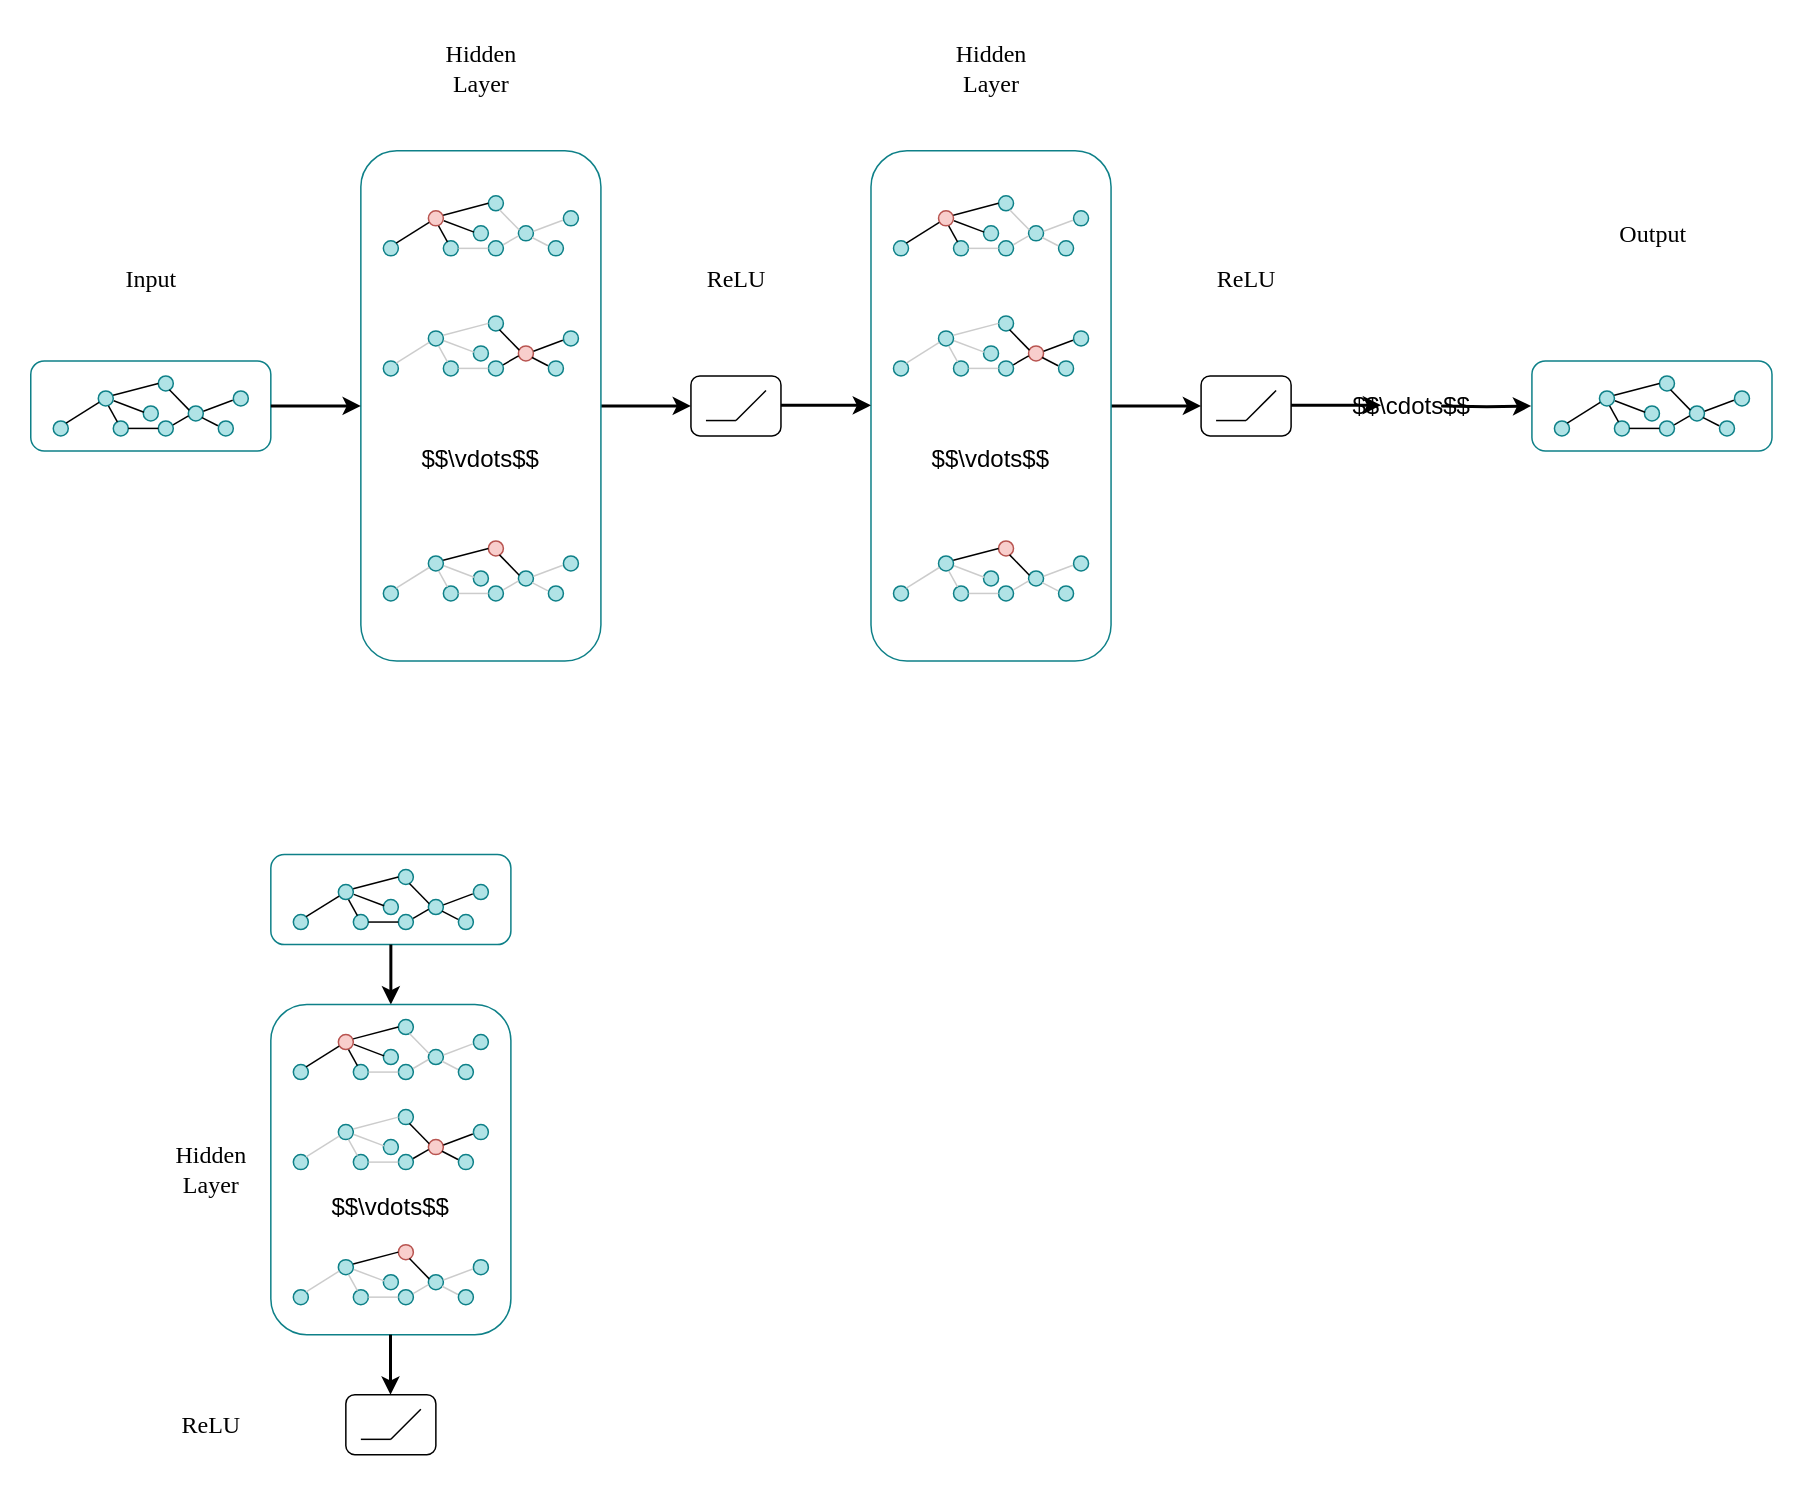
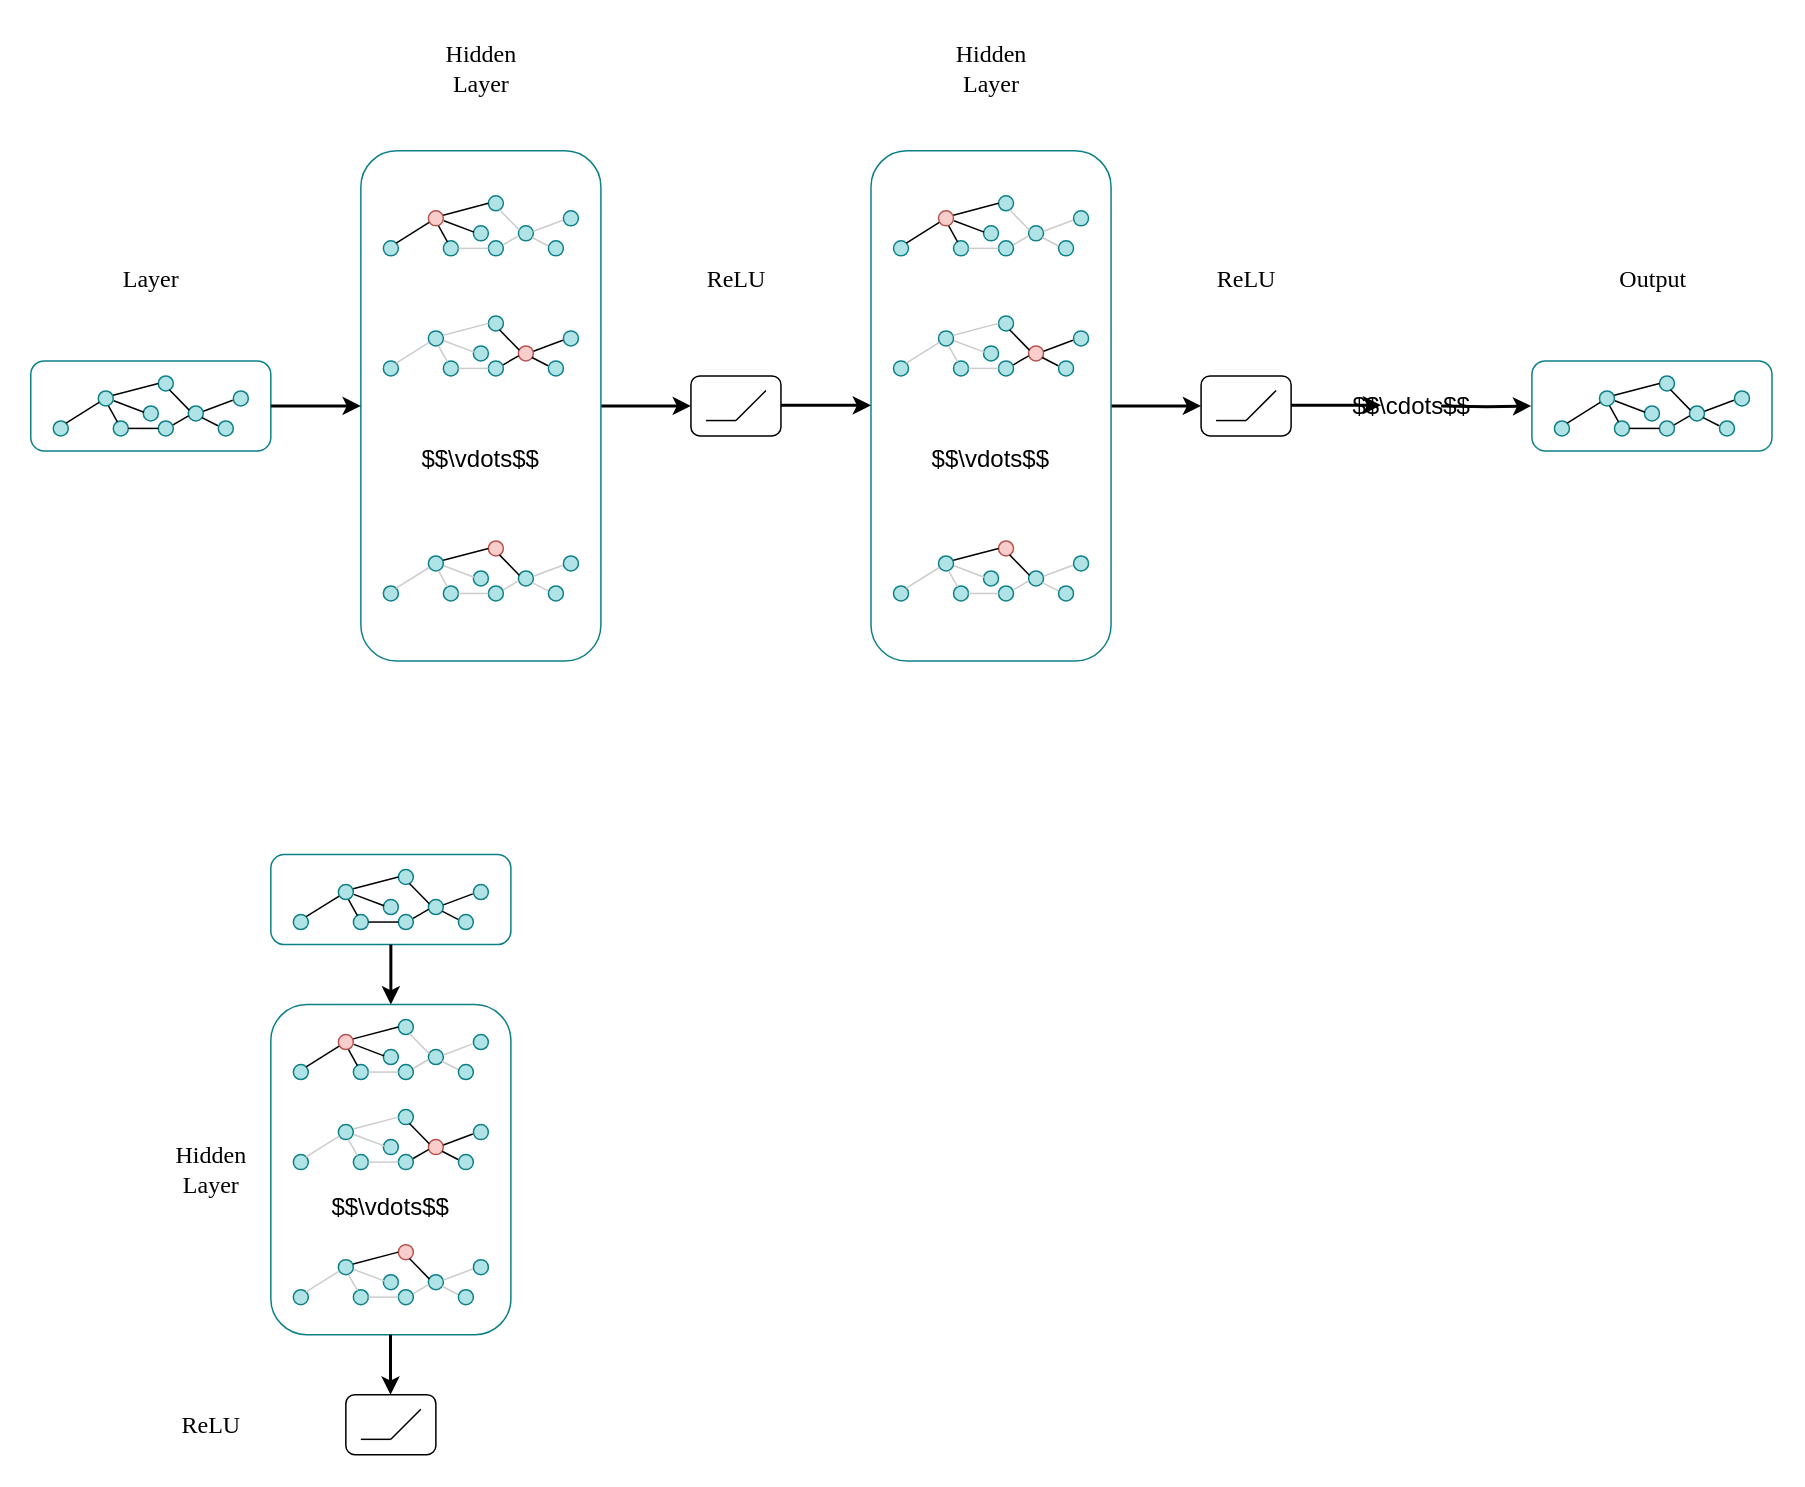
- <mxCell id="233" value="&lt;font style=&quot;font-size: 16px;&quot; face=&quot;Times New Roman&quot;&gt;Output&lt;/font&gt;" style="text;html=1;align=center;verticalAlign=middle;resizable=0;points=[];autosize=1;strokeColor=none;fillColor=none;" vertex="1" parent="1"><mxGeometry x="1065.5" y="140" width="70" height="30" as="geometry" /></mxCell>
+ <mxCell id="233" value="&lt;font style=&quot;font-size: 16px;&quot; face=&quot;Times New Roman&quot;&gt;Output&lt;/font&gt;" style="text;html=1;align=center;verticalAlign=middle;resizable=0;points=[];autosize=1;strokeColor=none;fillColor=none;" vertex="1" parent="1"><mxGeometry x="1065.5" y="170" width="70" height="30" as="geometry" /></mxCell>
- <mxCell id="21" value="&lt;font style=&quot;font-size: 16px;&quot; face=&quot;Times New Roman&quot;&gt;Input&lt;/font&gt;" style="text;html=1;align=center;verticalAlign=middle;resizable=0;points=[];autosize=1;strokeColor=none;fillColor=none;" vertex="1" parent="1"><mxGeometry x="70" y="170" width="60" height="30" as="geometry" /></mxCell>
+ <mxCell id="21" value="&lt;font style=&quot;font-size: 16px;&quot; face=&quot;Times New Roman&quot;&gt;Layer&lt;/font&gt;" style="text;html=1;align=center;verticalAlign=middle;resizable=0;points=[];autosize=1;strokeColor=none;fillColor=none;" vertex="1" parent="1"><mxGeometry x="70" y="170" width="60" height="30" as="geometry" /></mxCell>
